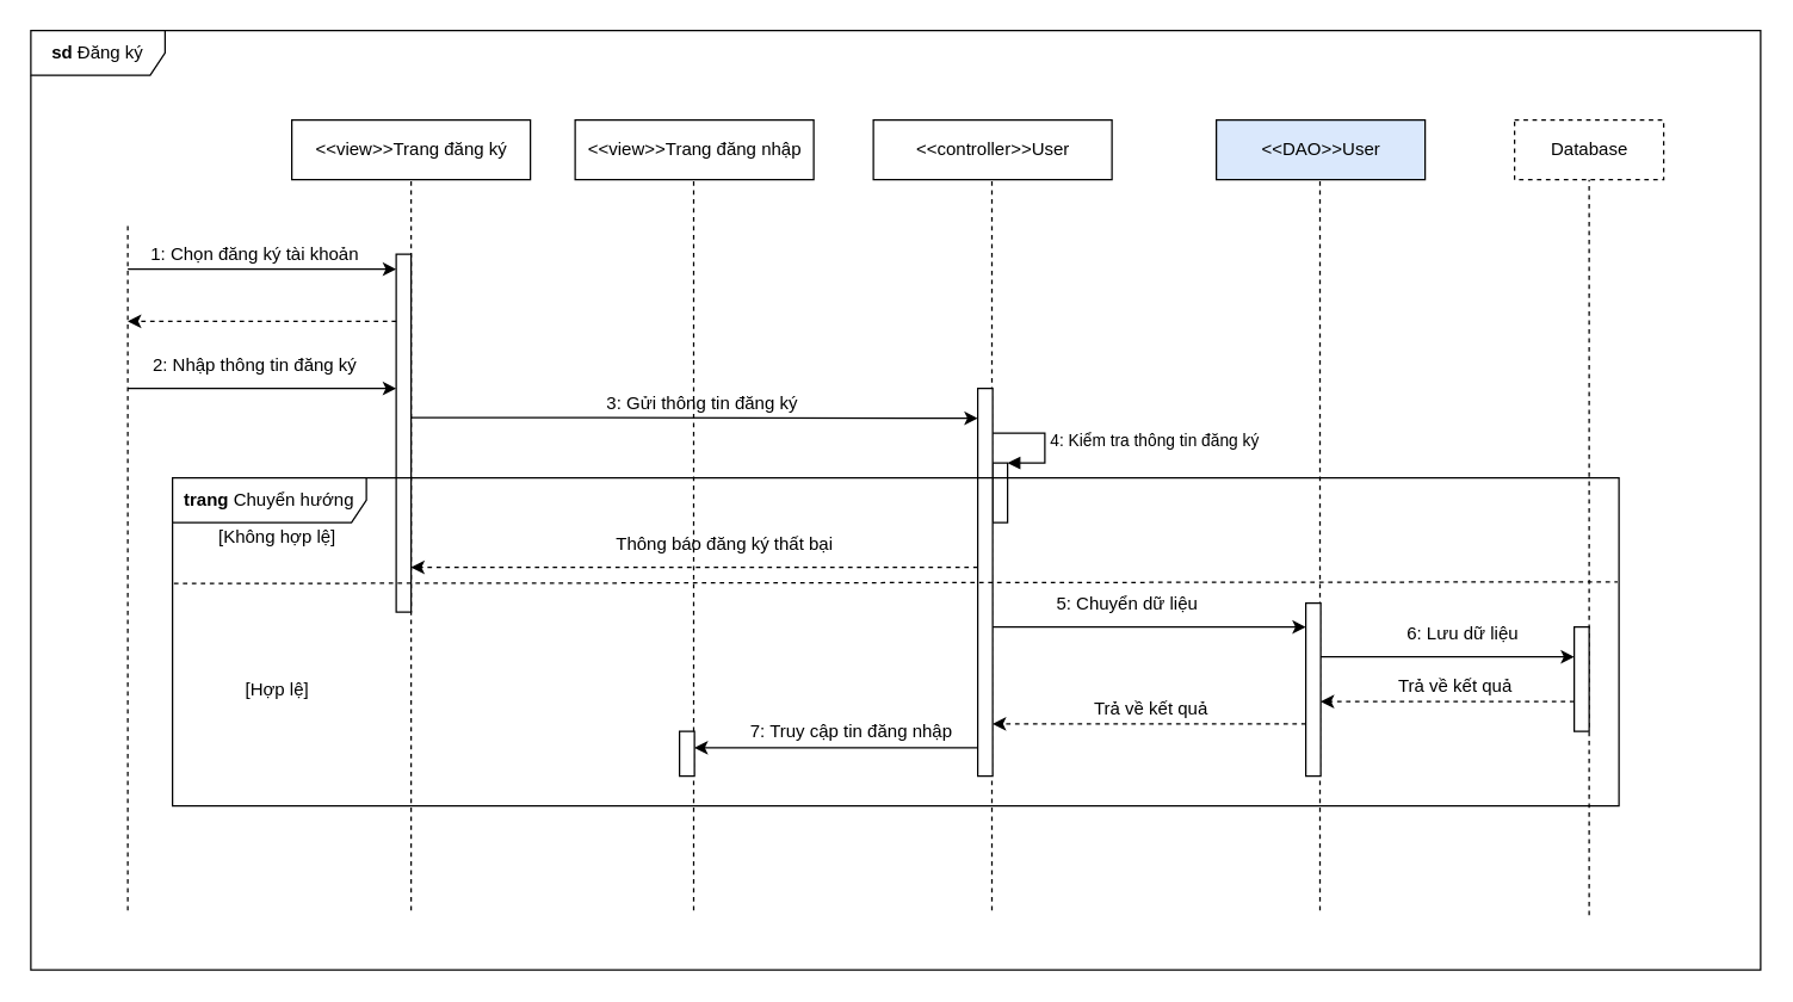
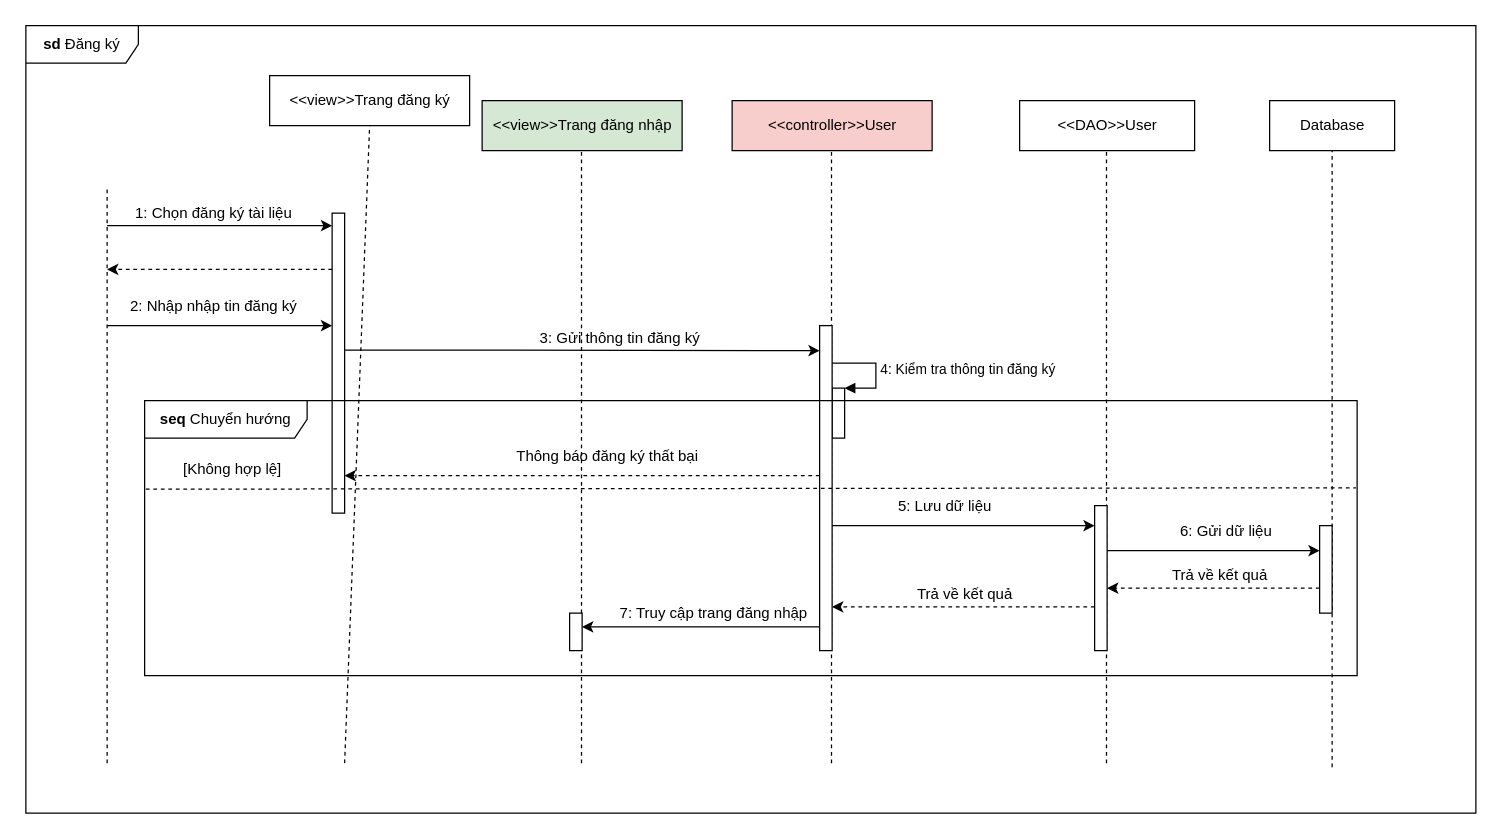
- <mxCell id="3" value="&amp;lt;&amp;lt;view&amp;gt;&amp;gt;Trang đăng ký" style="html=1;" parent="1" vertex="1"><mxGeometry x="195" y="80" width="160" height="40" as="geometry" /></mxCell>
+ <mxCell id="3" value="&amp;lt;&amp;lt;view&amp;gt;&amp;gt;Trang đăng ký" style="html=1;" parent="1" vertex="1"><mxGeometry x="215" y="60" width="160" height="40" as="geometry" /></mxCell>
- <mxCell id="21" value="&amp;lt;&amp;lt;view&amp;gt;&amp;gt;Trang đăng nhập" style="html=1;" parent="1" vertex="1"><mxGeometry x="385" y="80" width="160" height="40" as="geometry" /></mxCell>
+ <mxCell id="21" value="&amp;lt;&amp;lt;view&amp;gt;&amp;gt;Trang đăng nhập" style="html=1;fillColor=#d5e8d4;" parent="1" vertex="1"><mxGeometry x="385" y="80" width="160" height="40" as="geometry" /></mxCell>
- <mxCell id="4" value="&amp;lt;&amp;lt;controller&amp;gt;&amp;gt;User" style="html=1;" parent="1" vertex="1"><mxGeometry x="585" y="80" width="160" height="40" as="geometry" /></mxCell>
+ <mxCell id="4" value="&amp;lt;&amp;lt;controller&amp;gt;&amp;gt;User" style="html=1;fillColor=#f8cecc;" parent="1" vertex="1"><mxGeometry x="585" y="80" width="160" height="40" as="geometry" /></mxCell>
- <mxCell id="5" value="&amp;lt;&amp;lt;DAO&amp;gt;&amp;gt;User" style="html=1;fillColor=#dae8fc;" parent="1" vertex="1"><mxGeometry x="815" y="80" width="140" height="40" as="geometry" /></mxCell>
+ <mxCell id="5" value="&amp;lt;&amp;lt;DAO&amp;gt;&amp;gt;User" style="html=1;" parent="1" vertex="1"><mxGeometry x="815" y="80" width="140" height="40" as="geometry" /></mxCell>
- <mxCell id="6" value="Database" style="html=1;dashed=1;" parent="1" vertex="1"><mxGeometry x="1015" y="80" width="100" height="40" as="geometry" /></mxCell>
+ <mxCell id="6" value="Database" style="html=1;" parent="1" vertex="1"><mxGeometry x="1015" y="80" width="100" height="40" as="geometry" /></mxCell>
- <mxCell id="10" value="1: Chọn đăng ký tài khoản" style="text;html=1;align=center;verticalAlign=middle;resizable=0;points=[];autosize=1;strokeColor=none;fillColor=none;" parent="1" vertex="1"><mxGeometry x="90" y="155" width="160" height="30" as="geometry" /></mxCell>
+ <mxCell id="10" value="1: Chọn đăng ký tài liệu" style="text;html=1;align=center;verticalAlign=middle;resizable=0;points=[];autosize=1;strokeColor=none;fillColor=none;" parent="1" vertex="1"><mxGeometry x="90" y="155" width="160" height="30" as="geometry" /></mxCell>
- <mxCell id="29" value="2: Nhập thông tin đăng ký" style="text;html=1;align=center;verticalAlign=middle;resizable=0;points=[];autosize=1;strokeColor=none;fillColor=none;" vertex="1" parent="1"><mxGeometry x="90" y="229.5" width="160" height="30" as="geometry" /></mxCell>
+ <mxCell id="29" value="2: Nhập nhập tin đăng ký" style="text;html=1;align=center;verticalAlign=middle;resizable=0;points=[];autosize=1;strokeColor=none;fillColor=none;" vertex="1" parent="1"><mxGeometry x="90" y="229.5" width="160" height="30" as="geometry" /></mxCell>
- <mxCell id="14" value="3: Gửi thông tin đăng ký" style="text;html=1;align=center;verticalAlign=middle;resizable=0;points=[];autosize=1;strokeColor=none;fillColor=none;" parent="1" vertex="1"><mxGeometry x="395" y="255" width="150" height="30" as="geometry" /></mxCell>
+ <mxCell id="14" value="3: Gửi thông tin đăng ký" style="text;html=1;align=center;verticalAlign=middle;resizable=0;points=[];autosize=1;strokeColor=none;fillColor=none;" parent="1" vertex="1"><mxGeometry x="420" y="255" width="150" height="30" as="geometry" /></mxCell>
- <mxCell id="23" value="&lt;b&gt;trang &lt;/b&gt;Chuyển hướng" style="shape=umlFrame;whiteSpace=wrap;html=1;width=130;height=30;" parent="1" vertex="1"><mxGeometry x="115" y="320" width="970" height="220" as="geometry" /></mxCell>
+ <mxCell id="23" value="&lt;b&gt;seq &lt;/b&gt;Chuyển hướng" style="shape=umlFrame;whiteSpace=wrap;html=1;width=130;height=30;" parent="1" vertex="1"><mxGeometry x="115" y="320" width="970" height="220" as="geometry" /></mxCell>
- <mxCell id="26" value="[Không hợp lệ]" style="text;html=1;align=center;verticalAlign=middle;resizable=0;points=[];autosize=1;strokeColor=none;fillColor=none;" parent="1" vertex="1"><mxGeometry x="135" y="345" width="100" height="30" as="geometry" /></mxCell>
+ <mxCell id="26" value="[Không hợp lệ]" style="text;html=1;align=center;verticalAlign=middle;resizable=0;points=[];autosize=1;strokeColor=none;fillColor=none;" parent="1" vertex="1"><mxGeometry x="135" y="360" width="100" height="30" as="geometry" /></mxCell>
- <mxCell id="33" value="5: Chuyển dữ liệu" style="text;html=1;align=center;verticalAlign=middle;resizable=0;points=[];autosize=1;strokeColor=none;fillColor=none;" vertex="1" parent="1"><mxGeometry x="695" y="390" width="120" height="30" as="geometry" /></mxCell>
+ <mxCell id="33" value="5: Lưu dữ liệu" style="text;html=1;align=center;verticalAlign=middle;resizable=0;points=[];autosize=1;strokeColor=none;fillColor=none;" vertex="1" parent="1"><mxGeometry x="695" y="390" width="120" height="30" as="geometry" /></mxCell>
- <mxCell id="36" value="6: Lưu dữ liệu" style="text;html=1;align=center;verticalAlign=middle;resizable=0;points=[];autosize=1;strokeColor=none;fillColor=none;" vertex="1" parent="1"><mxGeometry x="930" y="410" width="100" height="30" as="geometry" /></mxCell>
+ <mxCell id="36" value="6: Gửi dữ liệu" style="text;html=1;align=center;verticalAlign=middle;resizable=0;points=[];autosize=1;strokeColor=none;fillColor=none;" vertex="1" parent="1"><mxGeometry x="930" y="410" width="100" height="30" as="geometry" /></mxCell>
- <mxCell id="25" value="[Hợp lệ]" style="text;html=1;align=center;verticalAlign=middle;resizable=0;points=[];autosize=1;strokeColor=none;fillColor=none;" parent="1" vertex="1"><mxGeometry x="150" y="447" width="70" height="30" as="geometry" /></mxCell>
- <mxCell id="42" value="7: Truy cập tin đăng nhập" style="text;html=1;align=center;verticalAlign=middle;resizable=0;points=[];autosize=1;strokeColor=none;fillColor=none;" vertex="1" parent="1"><mxGeometry x="485" y="475" width="170" height="30" as="geometry" /></mxCell>
+ <mxCell id="42" value="7: Truy cập trang đăng nhập" style="text;html=1;align=center;verticalAlign=middle;resizable=0;points=[];autosize=1;strokeColor=none;fillColor=none;" vertex="1" parent="1"><mxGeometry x="485" y="475" width="170" height="30" as="geometry" /></mxCell>
